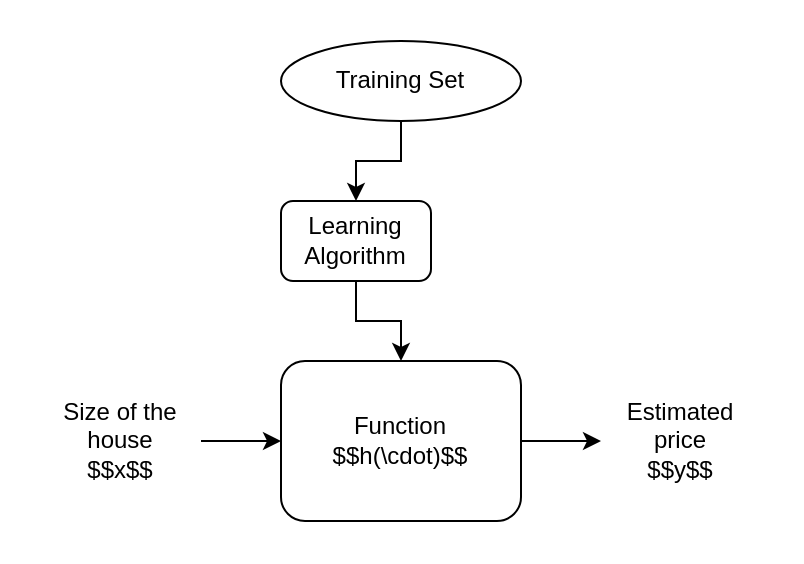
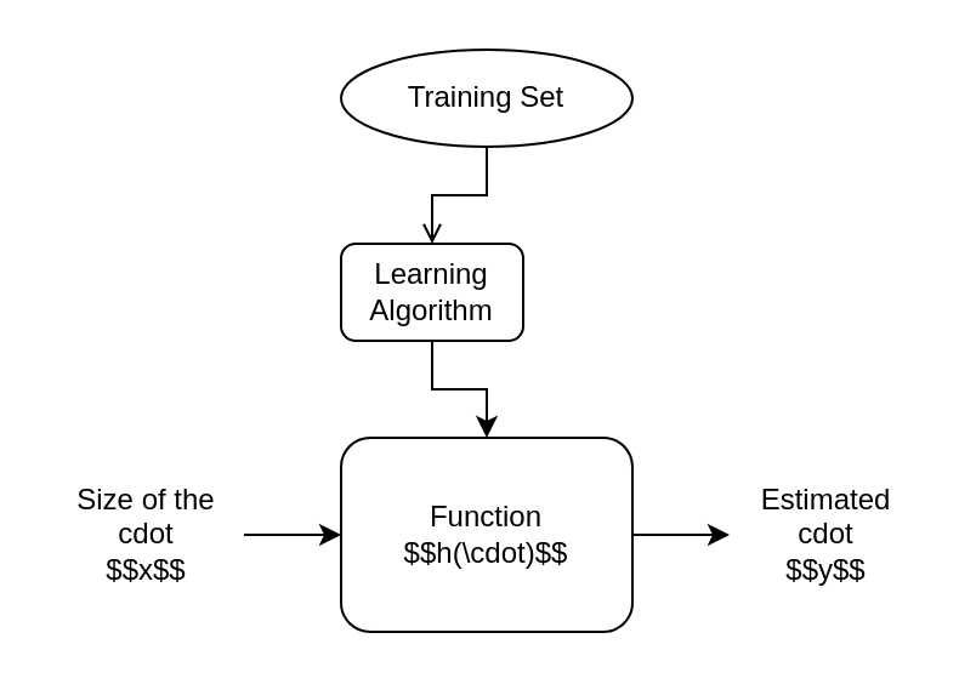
- <mxCell id="2" style="edgeStyle=orthogonalEdgeStyle;rounded=0;orthogonalLoop=1;jettySize=auto;html=1;exitX=0.5;exitY=1;exitDx=0;exitDy=0;entryX=0.5;entryY=0;entryDx=0;entryDy=0;" edge="1" parent="1" source="3" target="5"><mxGeometry relative="1" as="geometry" /></mxCell>
+ <mxCell id="2" style="edgeStyle=orthogonalEdgeStyle;rounded=0;orthogonalLoop=1;jettySize=auto;html=1;exitX=0.5;exitY=1;exitDx=0;exitDy=0;entryX=0.5;entryY=0;entryDx=0;entryDy=0;endArrow=open;" edge="1" parent="1" source="3" target="5"><mxGeometry relative="1" as="geometry" /></mxCell>
- <mxCell id="9" value="Size of the house&lt;br&gt;$$x$$" style="text;html=1;strokeColor=none;fillColor=none;align=center;verticalAlign=middle;whiteSpace=wrap;rounded=0;" vertex="1" parent="1"><mxGeometry x="20" y="200" width="80" height="40" as="geometry" /></mxCell>
+ <mxCell id="9" value="Size of the cdot&lt;br&gt;$$x$$" style="text;html=1;strokeColor=none;fillColor=none;align=center;verticalAlign=middle;whiteSpace=wrap;rounded=0;" vertex="1" parent="1"><mxGeometry x="20" y="200" width="80" height="40" as="geometry" /></mxCell>
- <mxCell id="10" value="Estimated price&lt;br&gt;$$y$$" style="text;html=1;strokeColor=none;fillColor=none;align=center;verticalAlign=middle;whiteSpace=wrap;rounded=0;" vertex="1" parent="1"><mxGeometry x="300" y="200" width="80" height="40" as="geometry" /></mxCell>
+ <mxCell id="10" value="Estimated cdot&lt;br&gt;$$y$$" style="text;html=1;strokeColor=none;fillColor=none;align=center;verticalAlign=middle;whiteSpace=wrap;rounded=0;" vertex="1" parent="1"><mxGeometry x="300" y="200" width="80" height="40" as="geometry" /></mxCell>
